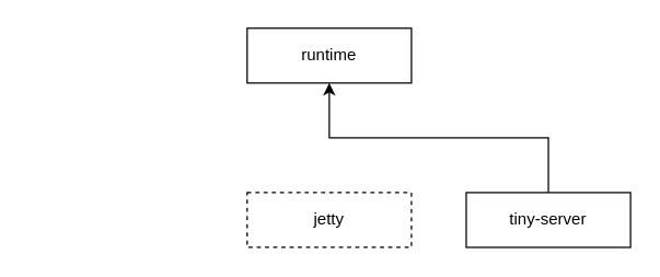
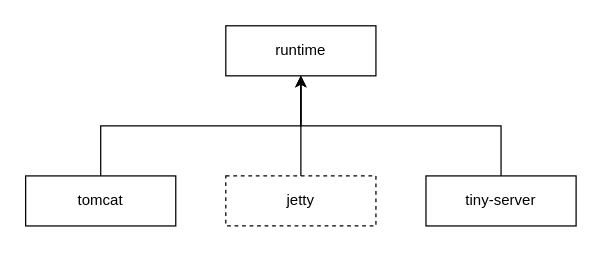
+ <mxCell id="3" style="edgeStyle=orthogonalEdgeStyle;rounded=0;orthogonalLoop=1;jettySize=auto;html=1;exitX=0.5;exitY=0;exitDx=0;exitDy=0;entryX=0.5;entryY=1;entryDx=0;entryDy=0;" edge="1" parent="1" source="4" target="2"><mxGeometry relative="1" as="geometry" /></mxCell>
+ <mxCell id="5" style="edgeStyle=orthogonalEdgeStyle;rounded=0;orthogonalLoop=1;jettySize=auto;html=1;exitX=0.5;exitY=0;exitDx=0;exitDy=0;entryX=0.5;entryY=1;entryDx=0;entryDy=0;" edge="1" parent="1" source="6" target="2"><mxGeometry relative="1" as="geometry" /></mxCell>
+ <mxCell id="4" value="tomcat" style="rounded=0;whiteSpace=wrap;html=1;" parent="1" vertex="1"><mxGeometry x="20" y="140" width="120" height="40" as="geometry" /></mxCell>
